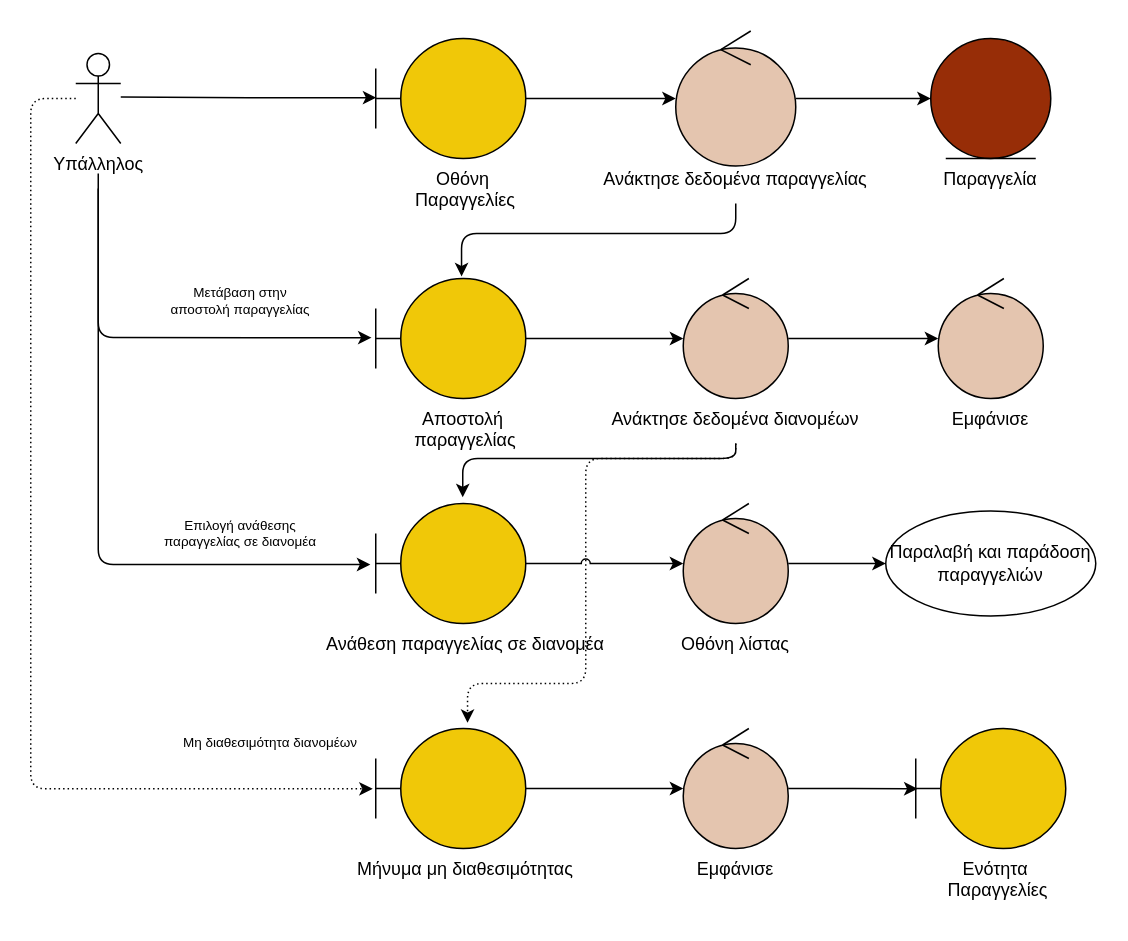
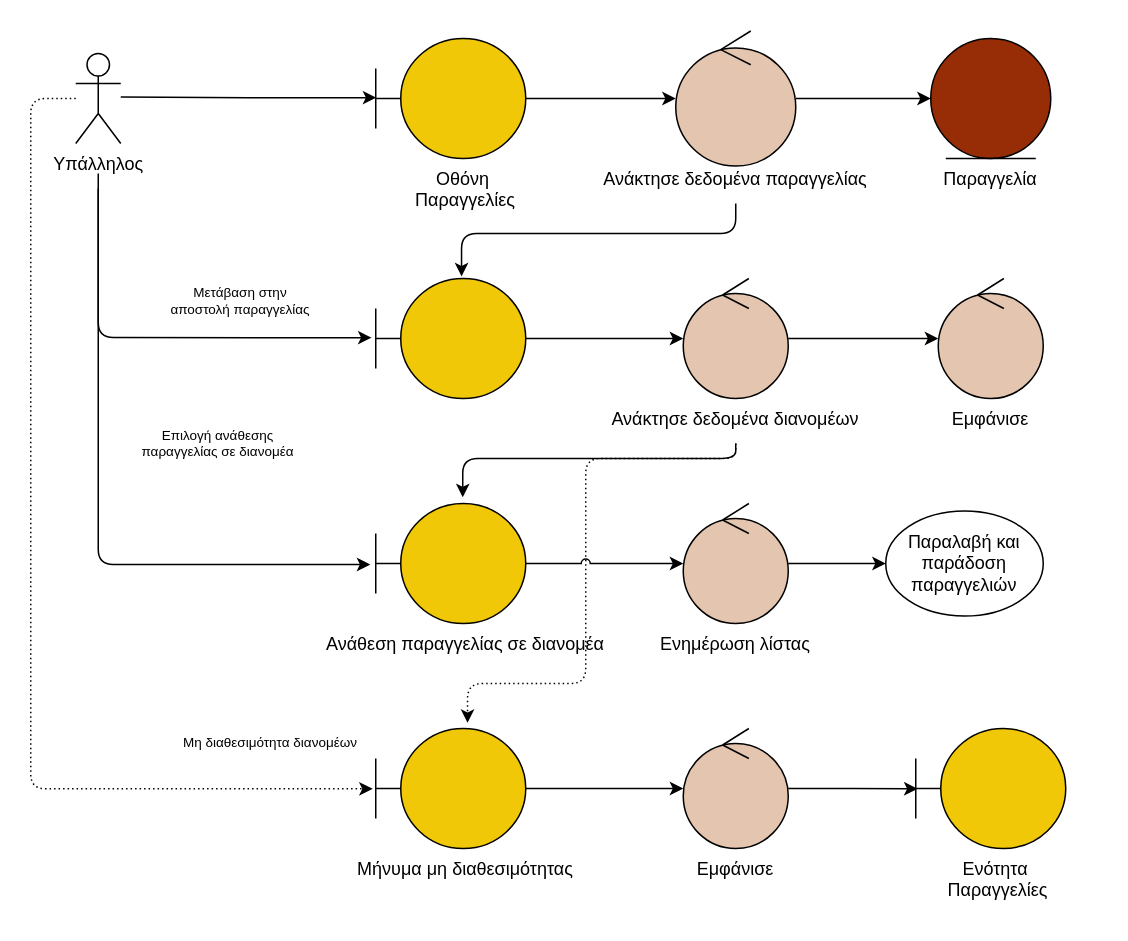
- <mxCell id="36" value="&lt;meta charset=&quot;utf-8&quot;&gt;&lt;span style=&quot;color: rgb(0, 0, 0); font-family: helvetica; font-size: 12px; font-style: normal; font-weight: 400; letter-spacing: normal; text-indent: 0px; text-transform: none; word-spacing: 0px; display: inline; float: none;&quot;&gt;Αποστολή&amp;nbsp;&lt;/span&gt;&lt;br style=&quot;color: rgb(0, 0, 0); font-family: helvetica; font-size: 12px; font-style: normal; font-weight: 400; letter-spacing: normal; text-indent: 0px; text-transform: none; word-spacing: 0px;&quot;&gt;&lt;span style=&quot;color: rgb(0, 0, 0); font-family: helvetica; font-size: 12px; font-style: normal; font-weight: 400; letter-spacing: normal; text-indent: 0px; text-transform: none; word-spacing: 0px; display: inline; float: none;&quot;&gt;παραγγελίας&lt;/span&gt;" style="text;whiteSpace=wrap;html=1;align=center;labelBackgroundColor=none;" vertex="1" parent="1"><mxGeometry x="260" y="265" width="100" height="40" as="geometry" /></mxCell>
- <mxCell id="31" value="Επιλογή ανάθεσης παραγγελίας σε διανομέα" style="text;html=1;strokeColor=none;fillColor=none;align=center;verticalAlign=middle;whiteSpace=wrap;rounded=0;fontSize=9;" parent="1" vertex="1"><mxGeometry x="105" y="340" width="110" height="30" as="geometry" /></mxCell>
+ <mxCell id="31" value="Επιλογή ανάθεσης παραγγελίας σε διανομέα" style="text;html=1;strokeColor=none;fillColor=none;align=center;verticalAlign=middle;whiteSpace=wrap;rounded=0;fontSize=9;" parent="1" vertex="1"><mxGeometry x="90" y="280" width="110" height="30" as="geometry" /></mxCell>
- <mxCell id="24" value="Παραλαβή και παράδοση παραγγελιών" style="ellipse;whiteSpace=wrap;html=1;" parent="1" vertex="1"><mxGeometry x="590" y="340" width="140" height="70" as="geometry" /></mxCell>
+ <mxCell id="24" value="Παραλαβή και παράδοση παραγγελιών" style="ellipse;whiteSpace=wrap;html=1;" parent="1" vertex="1"><mxGeometry x="590" y="340" width="105" height="70" as="geometry" /></mxCell>
- <mxCell id="40" value="&lt;meta charset=&quot;utf-8&quot;&gt;&lt;span style=&quot;color: rgb(0, 0, 0); font-family: helvetica; font-size: 12px; font-style: normal; font-weight: 400; letter-spacing: normal; text-indent: 0px; text-transform: none; word-spacing: 0px; display: inline; float: none;&quot;&gt;Οθόνη λίστας&lt;/span&gt;" style="text;whiteSpace=wrap;html=1;align=center;labelBackgroundColor=none;" vertex="1" parent="1"><mxGeometry x="425" y="415" width="130" height="30" as="geometry" /></mxCell>
+ <mxCell id="40" value="&lt;meta charset=&quot;utf-8&quot;&gt;&lt;span style=&quot;color: rgb(0, 0, 0); font-family: helvetica; font-size: 12px; font-style: normal; font-weight: 400; letter-spacing: normal; text-indent: 0px; text-transform: none; word-spacing: 0px; display: inline; float: none;&quot;&gt;Ενημέρωση λίστας&lt;/span&gt;" style="text;whiteSpace=wrap;html=1;align=center;labelBackgroundColor=none;" vertex="1" parent="1"><mxGeometry x="425" y="415" width="130" height="30" as="geometry" /></mxCell>
